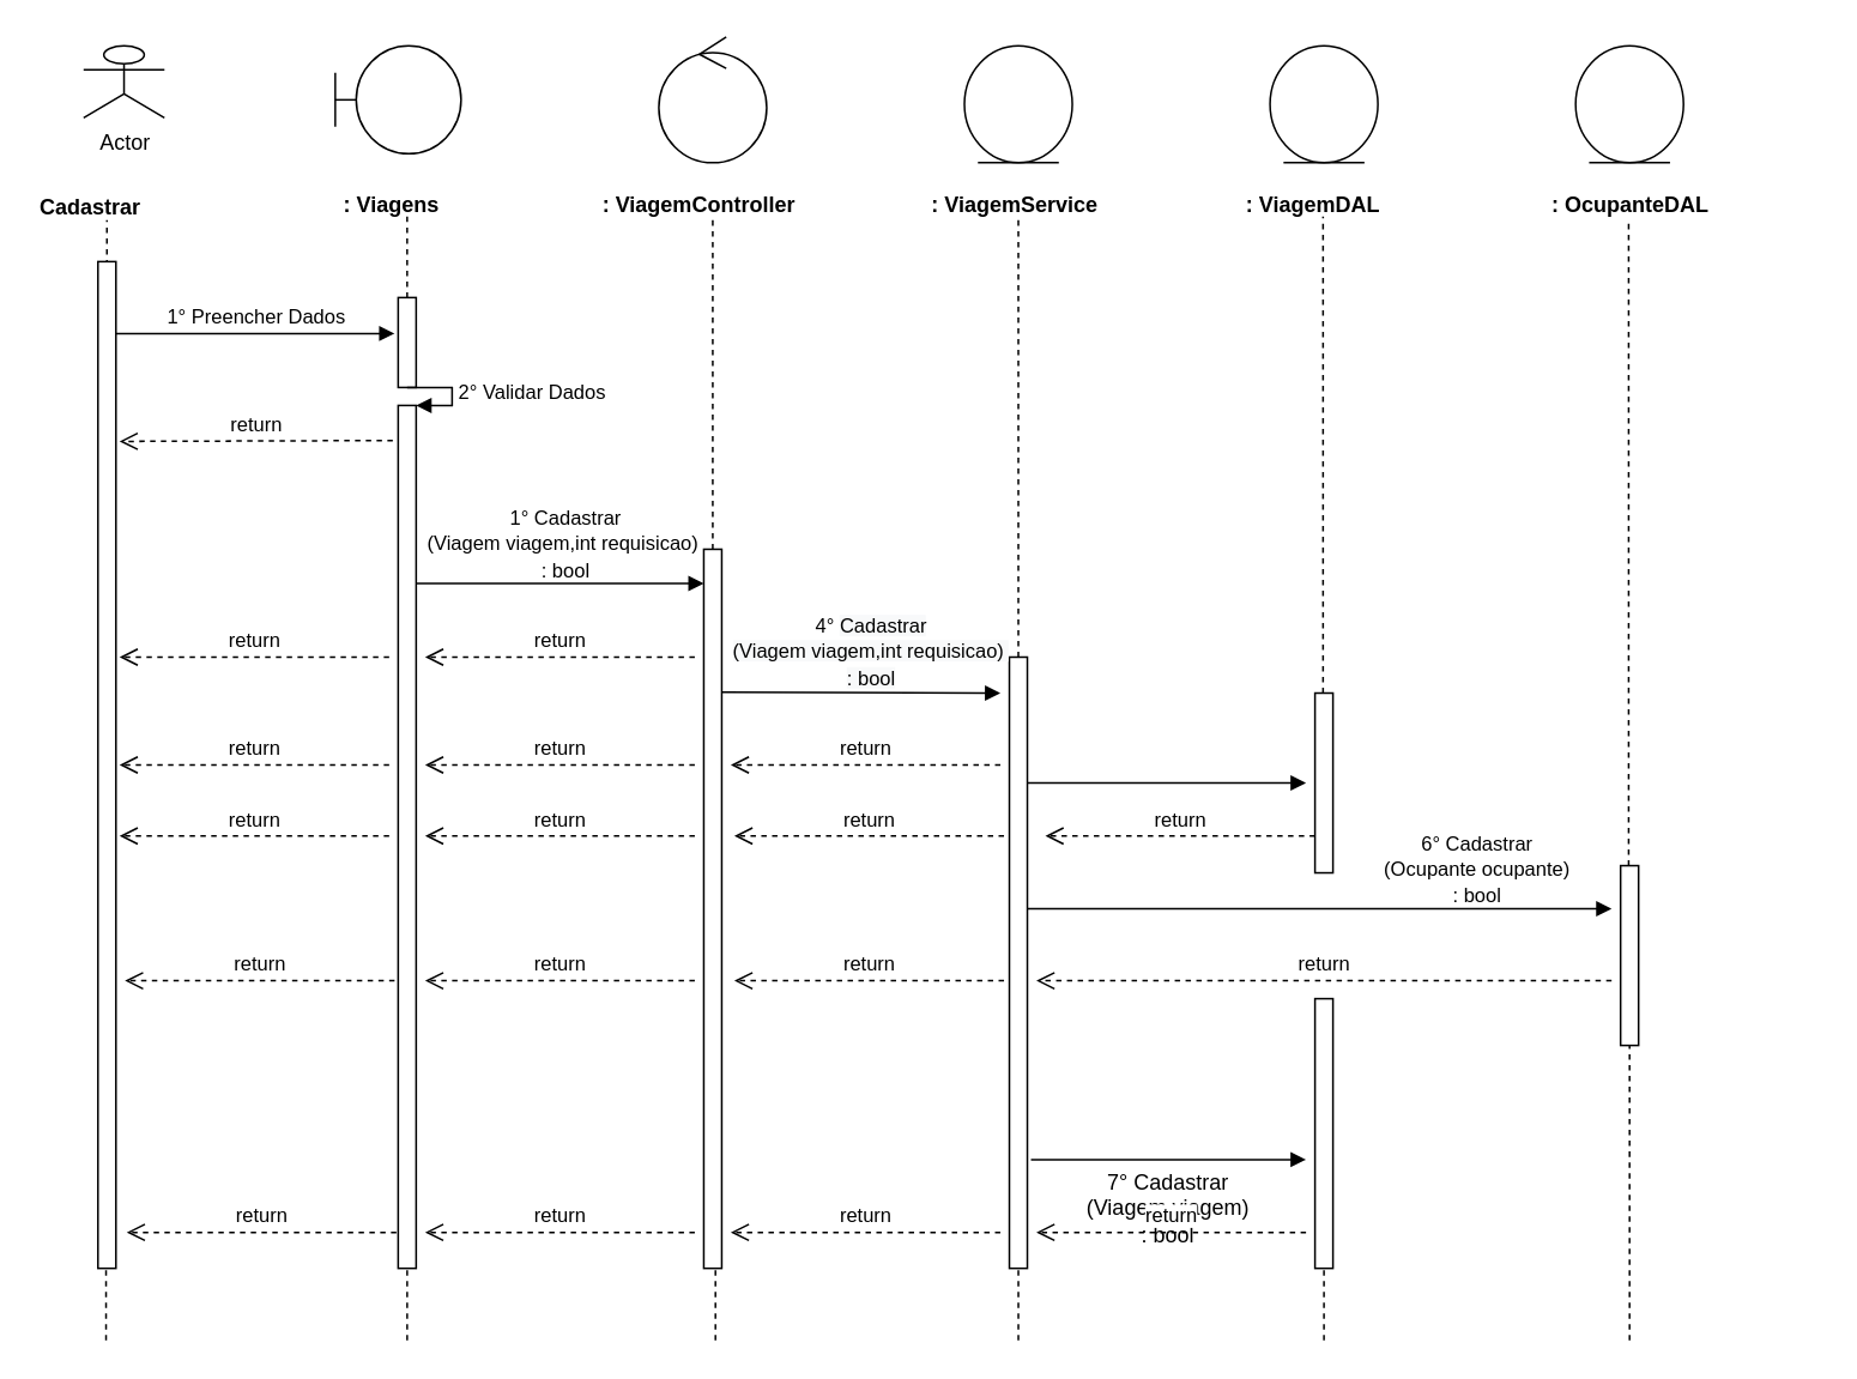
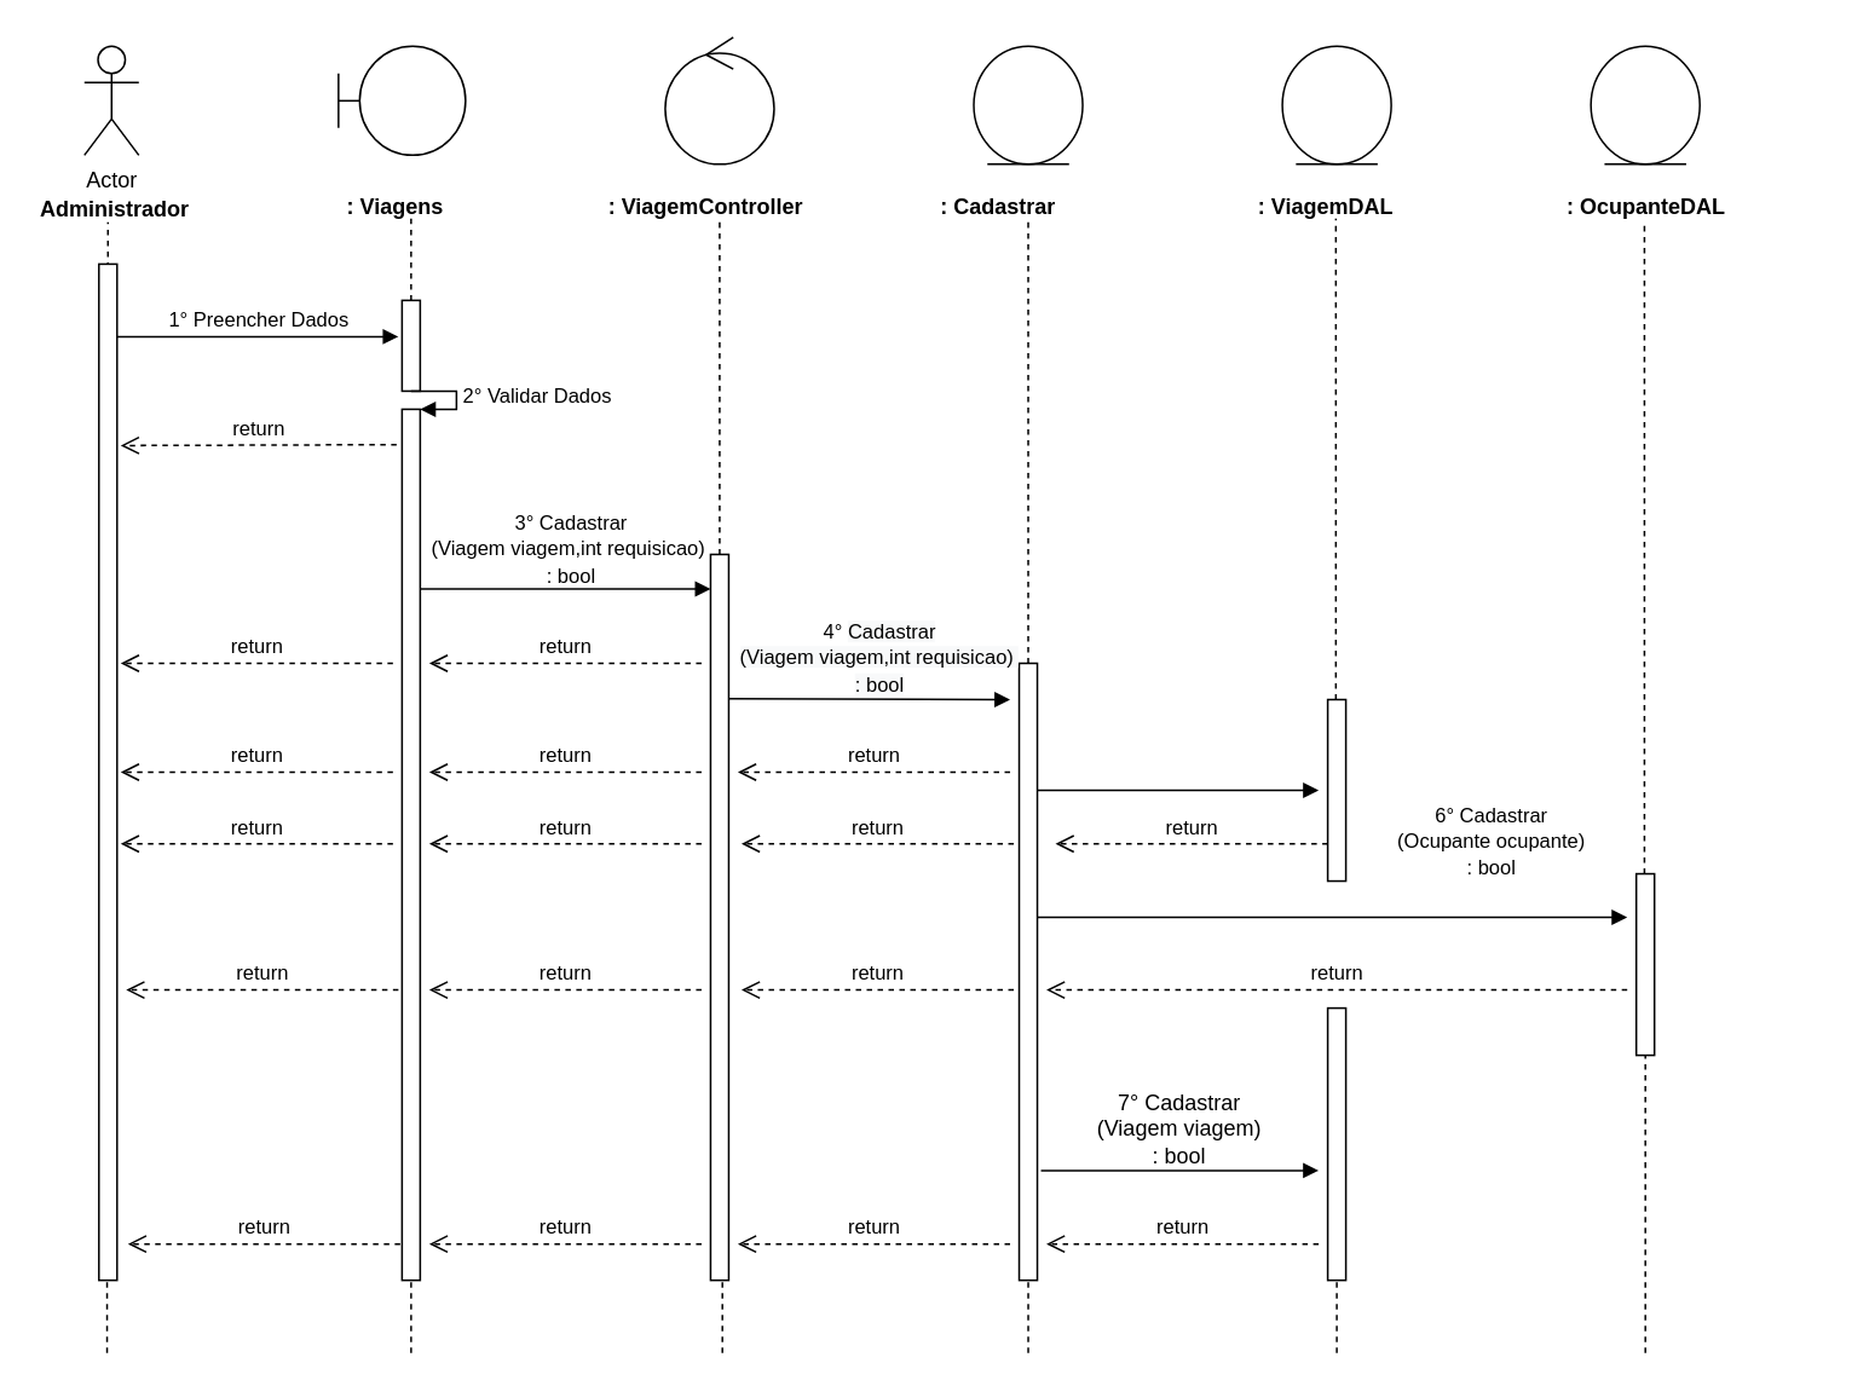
- <mxCell id="2" value="Actor" parent="1" vertex="1" style="shape=umlActor;verticalLabelPosition=bottom;labelBackgroundColor=#ffffff;verticalAlign=top;html=1;"><mxGeometry x="46" y="25" as="geometry" height="40" width="45" /></mxCell>
+ <mxCell id="2" value="Actor" parent="1" vertex="1" style="shape=umlActor;verticalLabelPosition=bottom;labelBackgroundColor=#ffffff;verticalAlign=top;html=1;"><mxGeometry as="geometry" height="60" width="30" y="25" x="46" /></mxCell>
- <mxCell id="12" value="&lt;b&gt;: ViagemService&lt;/b&gt;" parent="1" vertex="1" style="text;html=1;"><mxGeometry as="geometry" height="30" width="150" y="100" x="516" /></mxCell>
+ <mxCell id="12" value="&lt;b&gt;: Cadastrar&lt;/b&gt;" parent="1" vertex="1" style="text;html=1;"><mxGeometry as="geometry" height="30" width="150" y="100" x="516" /></mxCell>
- <mxCell id="3" value="&lt;b&gt;Cadastrar&lt;/b&gt;" parent="1" vertex="1" style="text;html=1;resizable=0;points=[];autosize=1;align=left;verticalAlign=top;spacingTop=-4;"><mxGeometry as="geometry" height="20" width="100" y="105" x="20" /></mxCell>
+ <mxCell id="3" value="&lt;b&gt;Administrador&lt;/b&gt;" parent="1" vertex="1" style="text;html=1;resizable=0;points=[];autosize=1;align=left;verticalAlign=top;spacingTop=-4;"><mxGeometry as="geometry" height="20" width="100" y="105" x="20" /></mxCell>
- <mxCell id="24" value="&lt;div&gt;&lt;/div&gt;&lt;span style=&quot;font-size: 11px&quot;&gt;1° Cadastrar&lt;br&gt;(Viagem viagem,int requisicao)&amp;nbsp;&lt;br&gt;: bool&lt;/span&gt;" parent="1" vertex="1" style="text;html=1;resizable=0;points=[];autosize=1;align=center;verticalAlign=top;spacingTop=-4;"><mxGeometry as="geometry" height="40" width="170" y="278" x="229" /></mxCell>
+ <mxCell id="24" value="&lt;div&gt;&lt;/div&gt;&lt;span style=&quot;font-size: 11px&quot;&gt;3° Cadastrar&lt;br&gt;(Viagem viagem,int requisicao)&amp;nbsp;&lt;br&gt;: bool&lt;/span&gt;" parent="1" vertex="1" style="text;html=1;resizable=0;points=[];autosize=1;align=center;verticalAlign=top;spacingTop=-4;"><mxGeometry as="geometry" height="40" width="170" y="278" x="229" /></mxCell>
- <mxCell id="49" value="&lt;div&gt;&lt;/div&gt;&lt;span style=&quot;font-size: 11px&quot;&gt;6° Cadastrar&lt;br&gt;(Ocupante ocupante)&lt;br&gt;: bool&lt;br&gt;&lt;/span&gt;" parent="1" vertex="1" style="text;html=1;resizable=0;points=[];autosize=1;align=center;verticalAlign=top;spacingTop=-4;"><mxGeometry as="geometry" height="40" width="120" y="459" x="761" /></mxCell>
+ <mxCell id="49" value="&lt;div&gt;&lt;/div&gt;&lt;span style=&quot;font-size: 11px&quot;&gt;6° Cadastrar&lt;br&gt;(Ocupante ocupante)&lt;br&gt;: bool&lt;br&gt;&lt;/span&gt;" parent="1" vertex="1" style="text;html=1;resizable=0;points=[];autosize=1;align=center;verticalAlign=top;spacingTop=-4;"><mxGeometry x="761" y="439" as="geometry" height="40" width="120" /></mxCell>
- <mxCell id="57" value="&lt;div&gt;7° Cadastrar&lt;/div&gt;&lt;div&gt;(Viagem viagem)&lt;/div&gt;&lt;div&gt; : bool&lt;br&gt;&lt;/div&gt;" parent="1" vertex="1" style="text;html=1;resizable=0;points=[];autosize=1;align=center;verticalAlign=top;spacingTop=-4;"><mxGeometry x="594" y="648" as="geometry" height="40" width="110" /></mxCell>
+ <mxCell id="57" value="&lt;div&gt;7° Cadastrar&lt;/div&gt;&lt;div&gt;(Viagem viagem)&lt;/div&gt;&lt;div&gt; : bool&lt;br&gt;&lt;/div&gt;" parent="1" vertex="1" style="text;html=1;resizable=0;points=[];autosize=1;align=center;verticalAlign=top;spacingTop=-4;"><mxGeometry as="geometry" height="40" width="110" y="598" x="594" /></mxCell>
